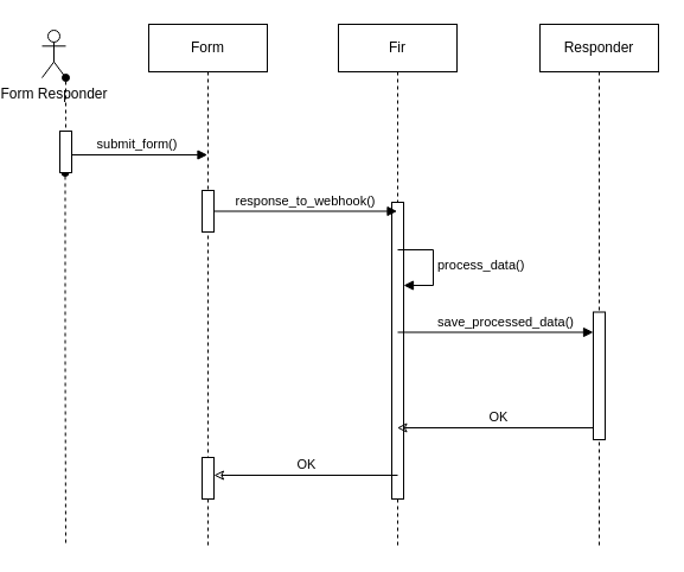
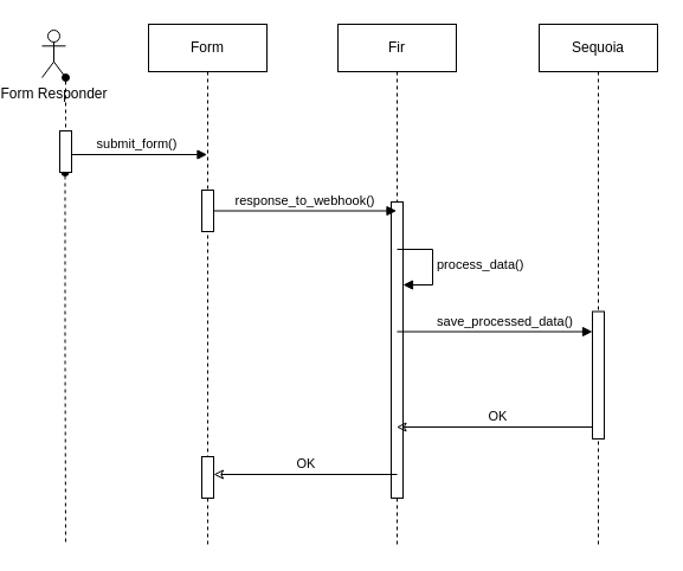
- <mxCell id="8" value="Responder" style="shape=umlLifeline;perimeter=lifelinePerimeter;whiteSpace=wrap;html=1;container=1;dropTarget=0;collapsible=0;recursiveResize=0;outlineConnect=0;portConstraint=eastwest;newEdgeStyle={&quot;curved&quot;:0,&quot;rounded&quot;:0};" vertex="1" parent="1"><mxGeometry x="440" y="20" width="100" height="440" as="geometry" /></mxCell>
+ <mxCell id="8" value="Sequoia" style="shape=umlLifeline;perimeter=lifelinePerimeter;whiteSpace=wrap;html=1;container=1;dropTarget=0;collapsible=0;recursiveResize=0;outlineConnect=0;portConstraint=eastwest;newEdgeStyle={&quot;curved&quot;:0,&quot;rounded&quot;:0};" vertex="1" parent="1"><mxGeometry x="440" y="20" width="100" height="440" as="geometry" /></mxCell>
